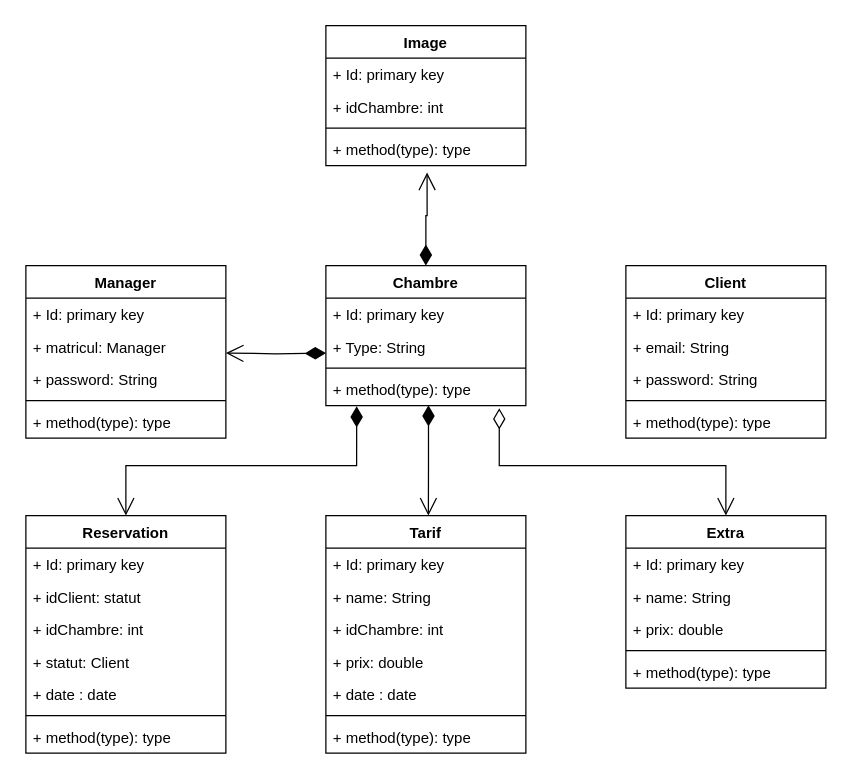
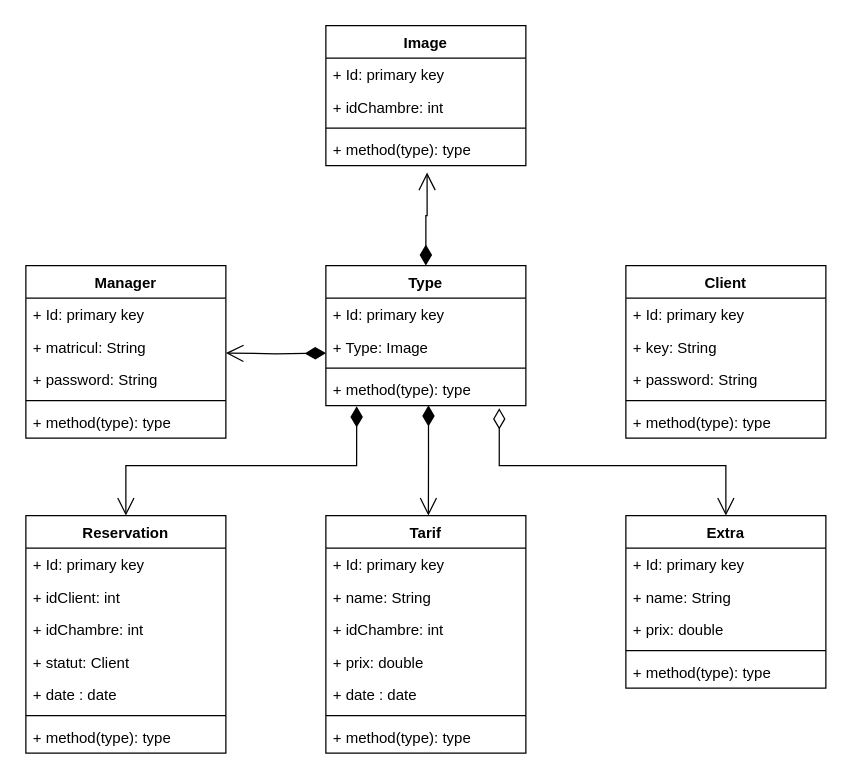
- <mxCell id="8" value="Chambre" style="swimlane;fontStyle=1;align=center;verticalAlign=top;childLayout=stackLayout;horizontal=1;startSize=26;horizontalStack=0;resizeParent=1;resizeParentMax=0;resizeLast=0;collapsible=1;marginBottom=0;" vertex="1" parent="1"><mxGeometry x="260" y="212" width="160" height="112" as="geometry" /></mxCell>
+ <mxCell id="8" value="Type" style="swimlane;fontStyle=1;align=center;verticalAlign=top;childLayout=stackLayout;horizontal=1;startSize=26;horizontalStack=0;resizeParent=1;resizeParentMax=0;resizeLast=0;collapsible=1;marginBottom=0;" vertex="1" parent="1"><mxGeometry x="260" y="212" width="160" height="112" as="geometry" /></mxCell>
- <mxCell id="4" value="+ matricul: Manager" style="text;strokeColor=none;fillColor=none;align=left;verticalAlign=top;spacingLeft=4;spacingRight=4;overflow=hidden;rotatable=0;points=[[0,0.5],[1,0.5]];portConstraint=eastwest;" vertex="1" parent="2"><mxGeometry y="52" width="160" height="26" as="geometry" /></mxCell>
+ <mxCell id="4" value="+ matricul: String" style="text;strokeColor=none;fillColor=none;align=left;verticalAlign=top;spacingLeft=4;spacingRight=4;overflow=hidden;rotatable=0;points=[[0,0.5],[1,0.5]];portConstraint=eastwest;" vertex="1" parent="2"><mxGeometry y="52" width="160" height="26" as="geometry" /></mxCell>
- <mxCell id="10" value="+ Type: String" style="text;strokeColor=none;fillColor=none;align=left;verticalAlign=top;spacingLeft=4;spacingRight=4;overflow=hidden;rotatable=0;points=[[0,0.5],[1,0.5]];portConstraint=eastwest;" vertex="1" parent="8"><mxGeometry y="52" width="160" height="26" as="geometry" /></mxCell>
+ <mxCell id="10" value="+ Type: Image" style="text;strokeColor=none;fillColor=none;align=left;verticalAlign=top;spacingLeft=4;spacingRight=4;overflow=hidden;rotatable=0;points=[[0,0.5],[1,0.5]];portConstraint=eastwest;" vertex="1" parent="8"><mxGeometry y="52" width="160" height="26" as="geometry" /></mxCell>
- <mxCell id="15" value="+ email: String" style="text;strokeColor=none;fillColor=none;align=left;verticalAlign=top;spacingLeft=4;spacingRight=4;overflow=hidden;rotatable=0;points=[[0,0.5],[1,0.5]];portConstraint=eastwest;" vertex="1" parent="13"><mxGeometry y="52" width="160" height="26" as="geometry" /></mxCell>
+ <mxCell id="15" value="+ key: String" style="text;strokeColor=none;fillColor=none;align=left;verticalAlign=top;spacingLeft=4;spacingRight=4;overflow=hidden;rotatable=0;points=[[0,0.5],[1,0.5]];portConstraint=eastwest;" vertex="1" parent="13"><mxGeometry y="52" width="160" height="26" as="geometry" /></mxCell>
- <mxCell id="21" value="+ idClient: statut&#10;" style="text;strokeColor=none;fillColor=none;align=left;verticalAlign=top;spacingLeft=4;spacingRight=4;overflow=hidden;rotatable=0;points=[[0,0.5],[1,0.5]];portConstraint=eastwest;" vertex="1" parent="19"><mxGeometry y="52" width="160" height="26" as="geometry" /></mxCell>
+ <mxCell id="21" value="+ idClient: int&#10;" style="text;strokeColor=none;fillColor=none;align=left;verticalAlign=top;spacingLeft=4;spacingRight=4;overflow=hidden;rotatable=0;points=[[0,0.5],[1,0.5]];portConstraint=eastwest;" vertex="1" parent="19"><mxGeometry y="52" width="160" height="26" as="geometry" /></mxCell>
